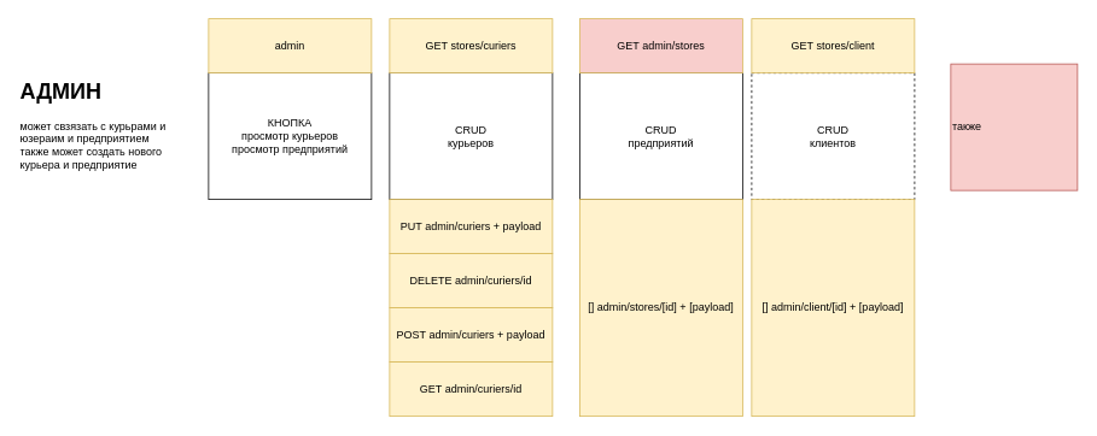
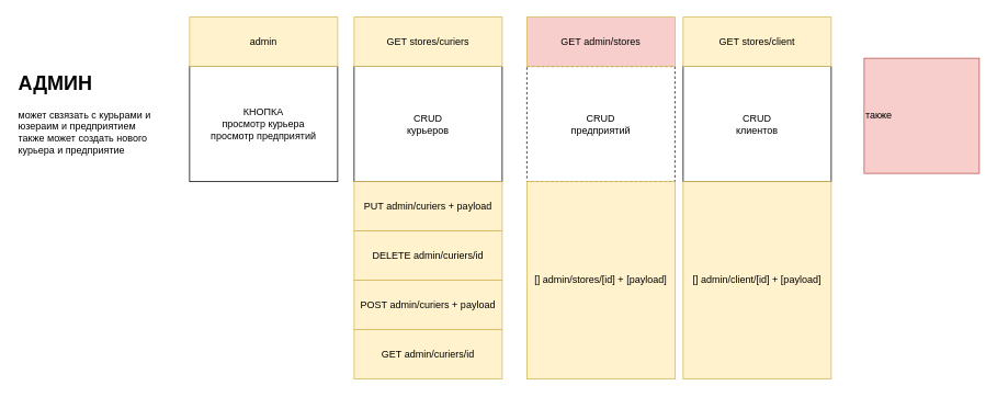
- <mxCell id="2" value="КНОПКА&lt;div&gt;просмотр курьеров&lt;/div&gt;&lt;div&gt;просмотр предприятий&lt;/div&gt;" style="rounded=0;whiteSpace=wrap;html=1;" parent="1" vertex="1"><mxGeometry x="230" y="80" width="180" height="140" as="geometry" /></mxCell>
+ <mxCell id="2" value="КНОПКА&lt;div&gt;просмотр курьера&lt;/div&gt;&lt;div&gt;просмотр предприятий&lt;/div&gt;" style="rounded=0;whiteSpace=wrap;html=1;" parent="1" vertex="1"><mxGeometry x="230" y="80" width="180" height="140" as="geometry" /></mxCell>
- <mxCell id="4" value="CRUD&lt;div&gt;предприятий&lt;/div&gt;" style="rounded=0;whiteSpace=wrap;html=1;" parent="1" vertex="1"><mxGeometry x="640" y="80" width="180" height="140" as="geometry" /></mxCell>
+ <mxCell id="4" value="CRUD&lt;div&gt;предприятий&lt;/div&gt;" style="rounded=0;whiteSpace=wrap;html=1;dashed=1;" parent="1" vertex="1"><mxGeometry x="640" y="80" width="180" height="140" as="geometry" /></mxCell>
- <mxCell id="15" value="CRUD&lt;div&gt;клиентов&lt;/div&gt;" style="rounded=0;whiteSpace=wrap;html=1;dashed=1;" vertex="1" parent="1"><mxGeometry x="830" y="80" width="180" height="140" as="geometry" /></mxCell>
+ <mxCell id="15" value="CRUD&lt;div&gt;клиентов&lt;/div&gt;" style="rounded=0;whiteSpace=wrap;html=1;" vertex="1" parent="1"><mxGeometry x="830" y="80" width="180" height="140" as="geometry" /></mxCell>
